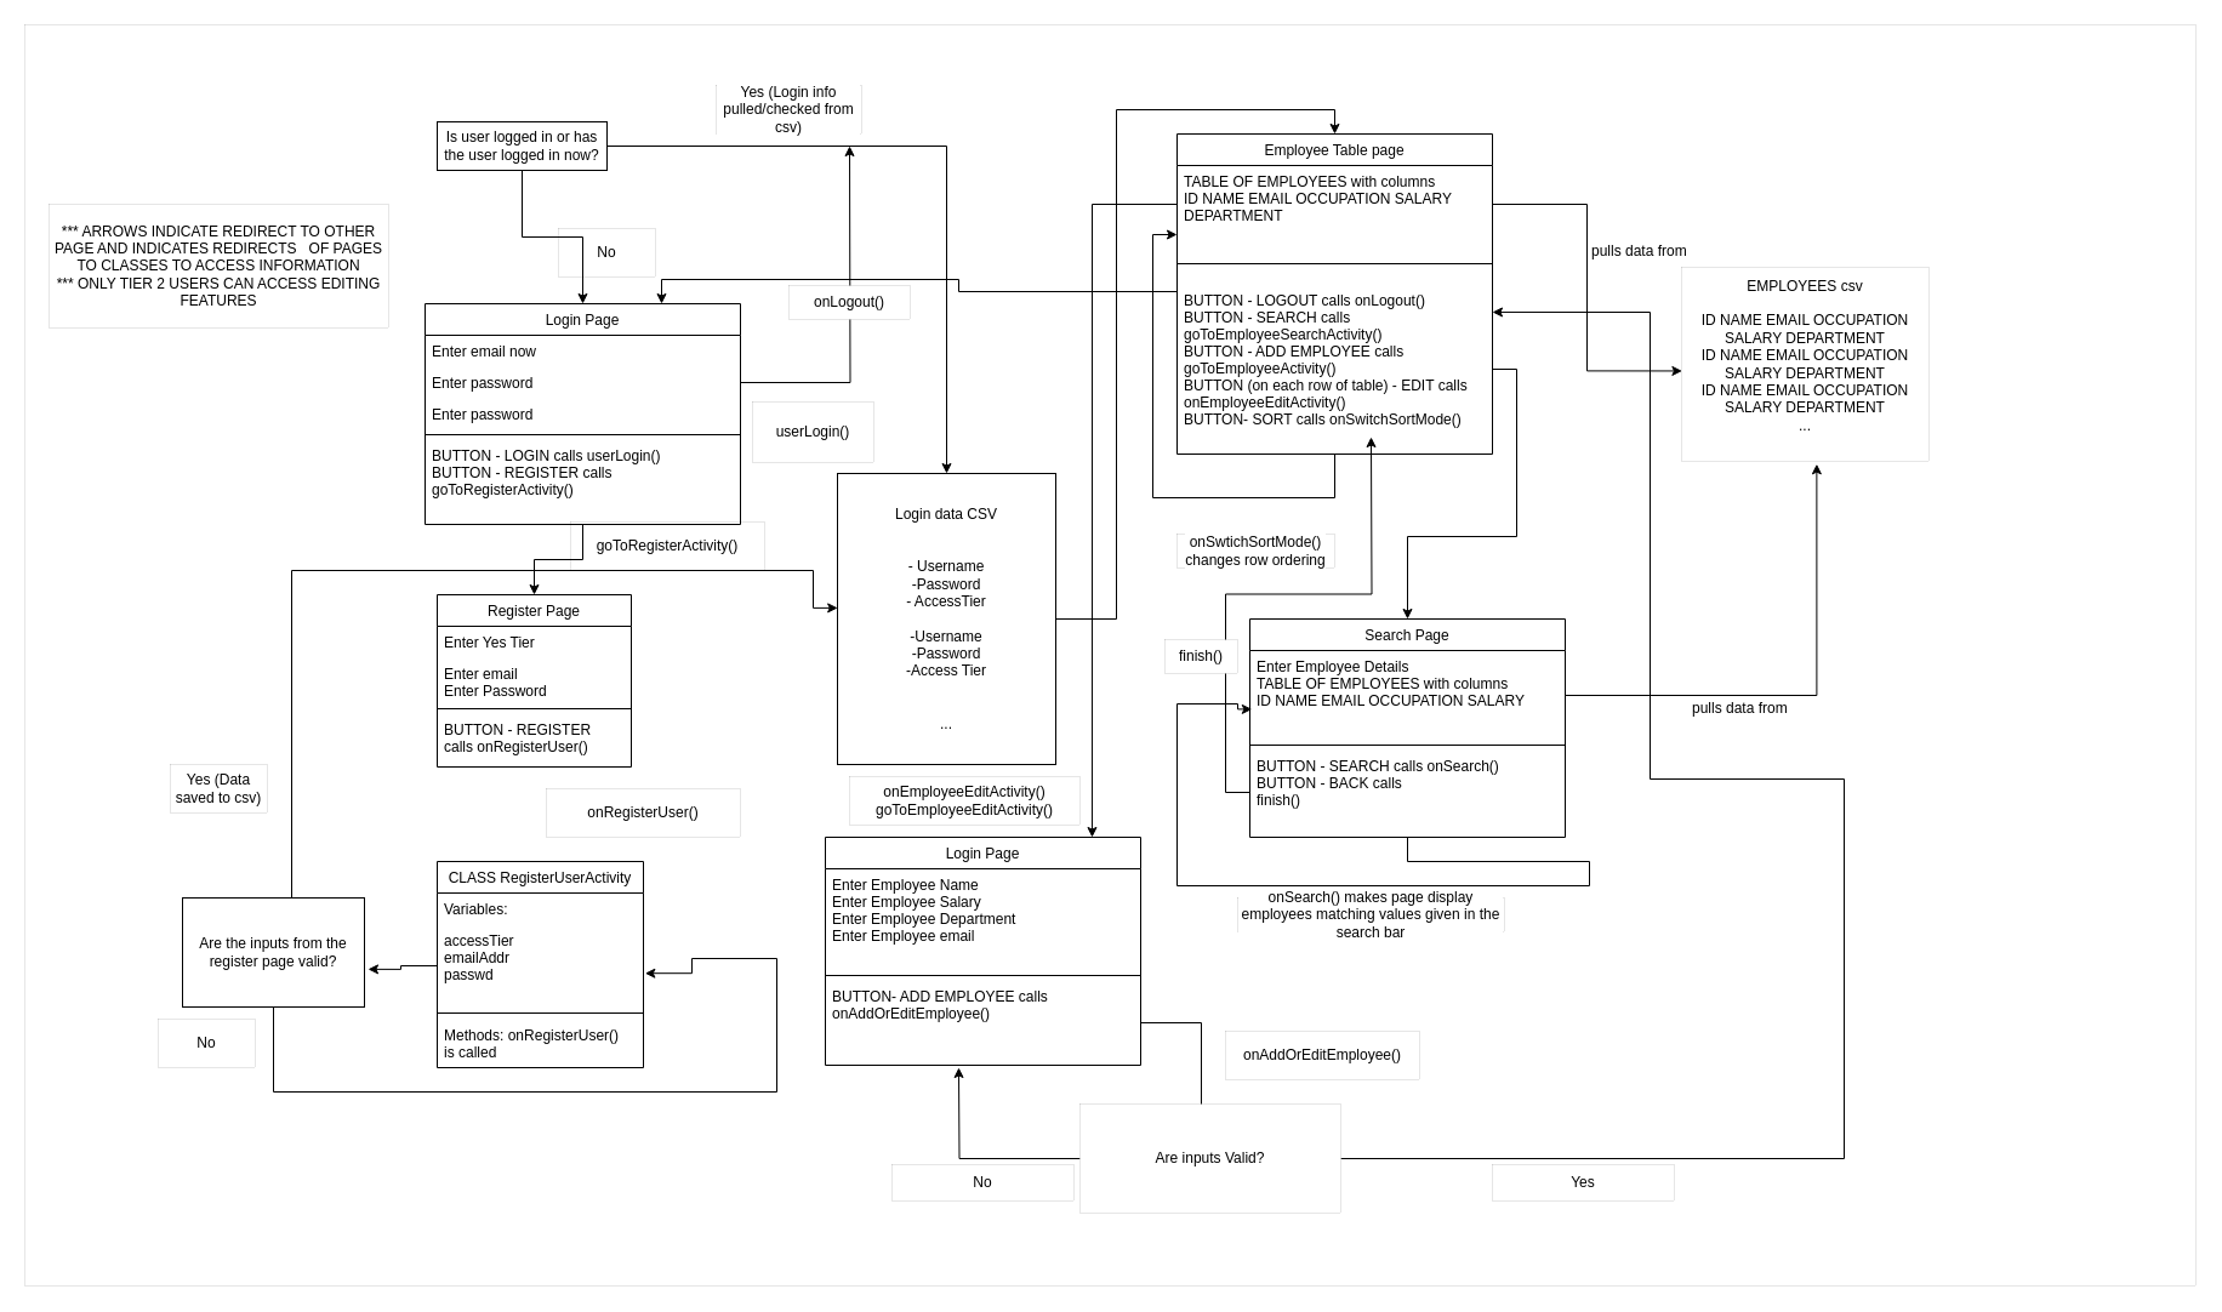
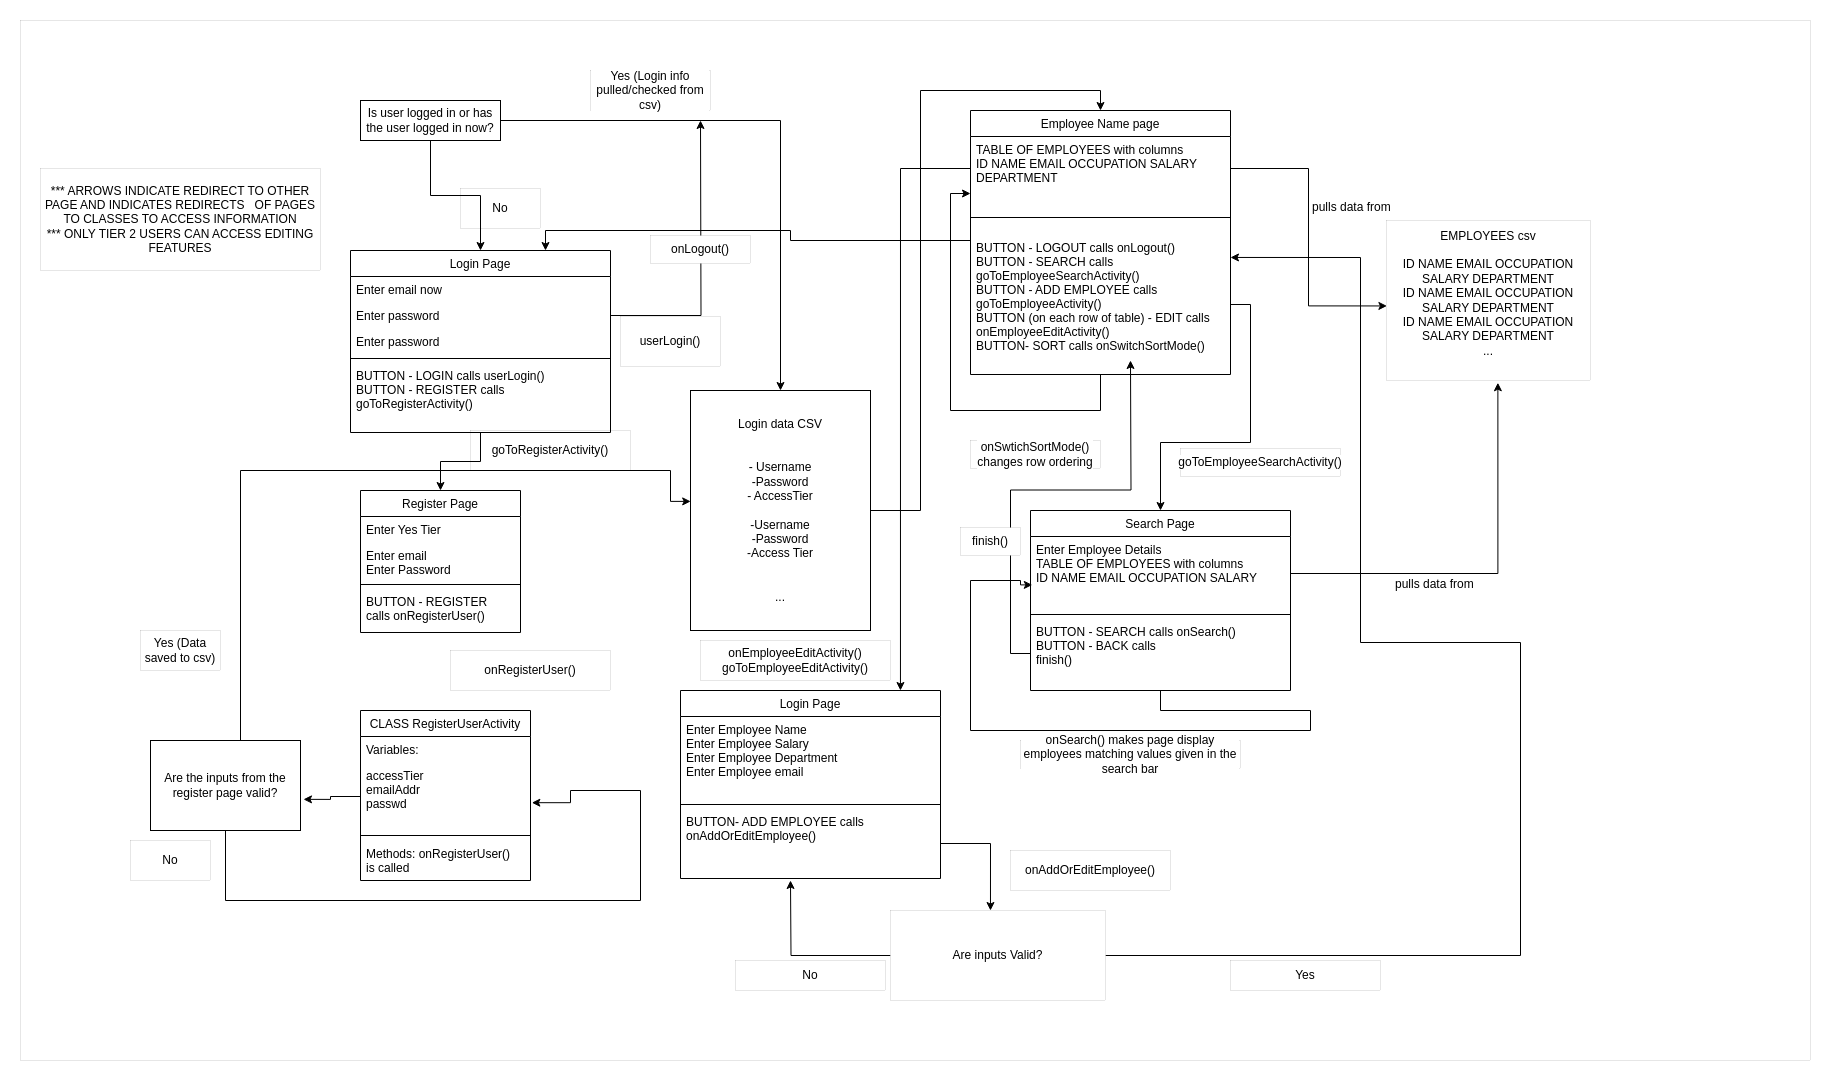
- <mxCell id="32" value="Employee Table page" style="swimlane;fontStyle=0;align=center;verticalAlign=top;childLayout=stackLayout;horizontal=1;startSize=26;horizontalStack=0;resizeParent=1;resizeLast=0;collapsible=1;marginBottom=0;rounded=0;shadow=0;strokeWidth=1;" vertex="1" parent="1"><mxGeometry x="970" y="110" width="260" height="264" as="geometry"><mxRectangle x="130" y="380" width="160" height="26" as="alternateBounds" /></mxGeometry></mxCell>
+ <mxCell id="32" value="Employee Name page" style="swimlane;fontStyle=0;align=center;verticalAlign=top;childLayout=stackLayout;horizontal=1;startSize=26;horizontalStack=0;resizeParent=1;resizeLast=0;collapsible=1;marginBottom=0;rounded=0;shadow=0;strokeWidth=1;" vertex="1" parent="1"><mxGeometry x="970" y="110" width="260" height="264" as="geometry"><mxRectangle x="130" y="380" width="160" height="26" as="alternateBounds" /></mxGeometry></mxCell>
- <mxCell id="41" value="userLogin()" style="rounded=0;whiteSpace=wrap;html=1;labelBackgroundColor=#FFFFFF;strokeColor=#000000;fillColor=default;gradientColor=none;strokeWidth=0;" vertex="1" parent="1"><mxGeometry x="620" y="331" width="100" height="50" as="geometry" /></mxCell>
+ <mxCell id="41" value="userLogin()" style="rounded=0;whiteSpace=wrap;html=1;labelBackgroundColor=#FFFFFF;strokeColor=#000000;fillColor=default;gradientColor=none;strokeWidth=0;" vertex="1" parent="1"><mxGeometry x="620" y="316" width="100" height="50" as="geometry" /></mxCell>
+ <mxCell id="51" value="goToEmployeeSearchActivity()" style="rounded=0;whiteSpace=wrap;html=1;labelBackgroundColor=#FFFFFF;strokeColor=#000000;fillColor=default;gradientColor=none;strokeWidth=0;" vertex="1" parent="1"><mxGeometry x="1180" y="448" width="160" height="28" as="geometry" /></mxCell>
- <mxCell id="70" style="edgeStyle=orthogonalEdgeStyle;rounded=0;orthogonalLoop=1;jettySize=auto;html=1;entryX=0.465;entryY=0;entryDx=0;entryDy=0;entryPerimeter=0;endArrow=none;" edge="1" parent="1" source="64" target="69"><mxGeometry relative="1" as="geometry" /></mxCell>
+ <mxCell id="70" style="edgeStyle=orthogonalEdgeStyle;rounded=0;orthogonalLoop=1;jettySize=auto;html=1;entryX=0.465;entryY=0;entryDx=0;entryDy=0;entryPerimeter=0;" edge="1" parent="1" source="64" target="69"><mxGeometry relative="1" as="geometry" /></mxCell>
